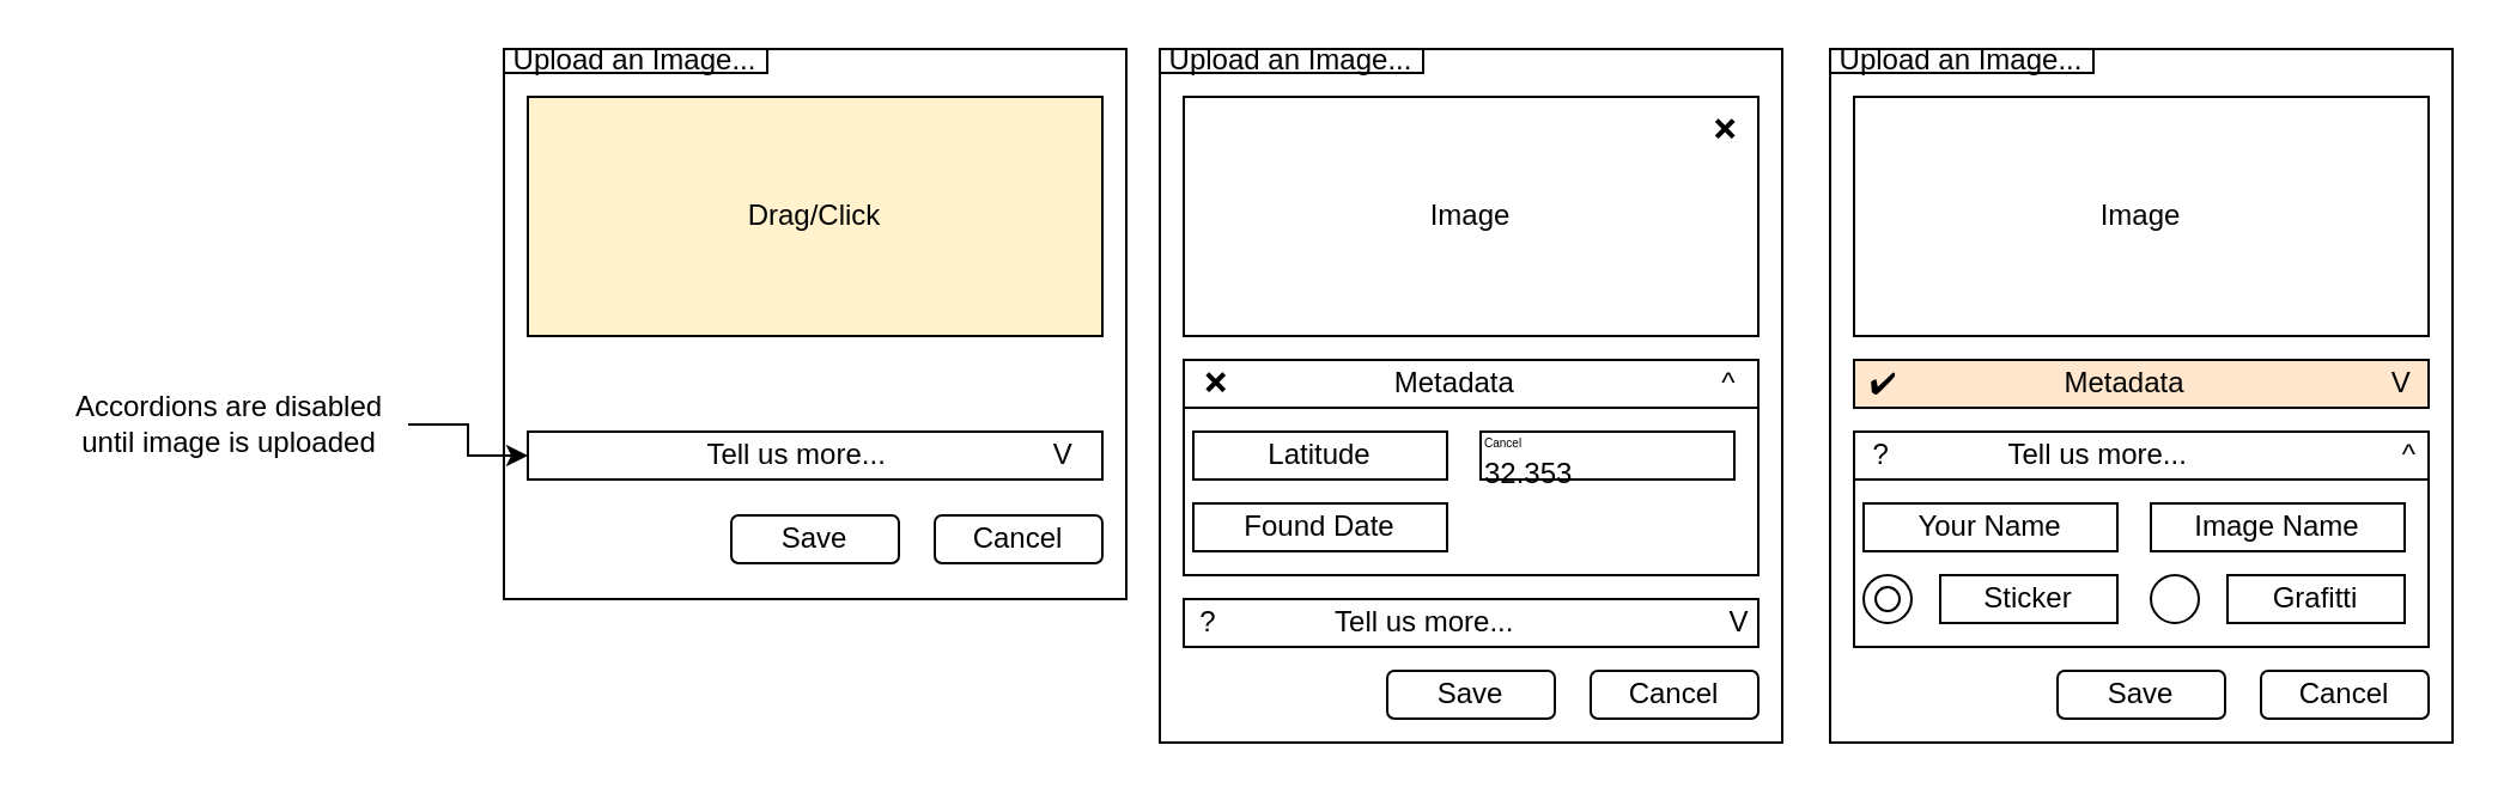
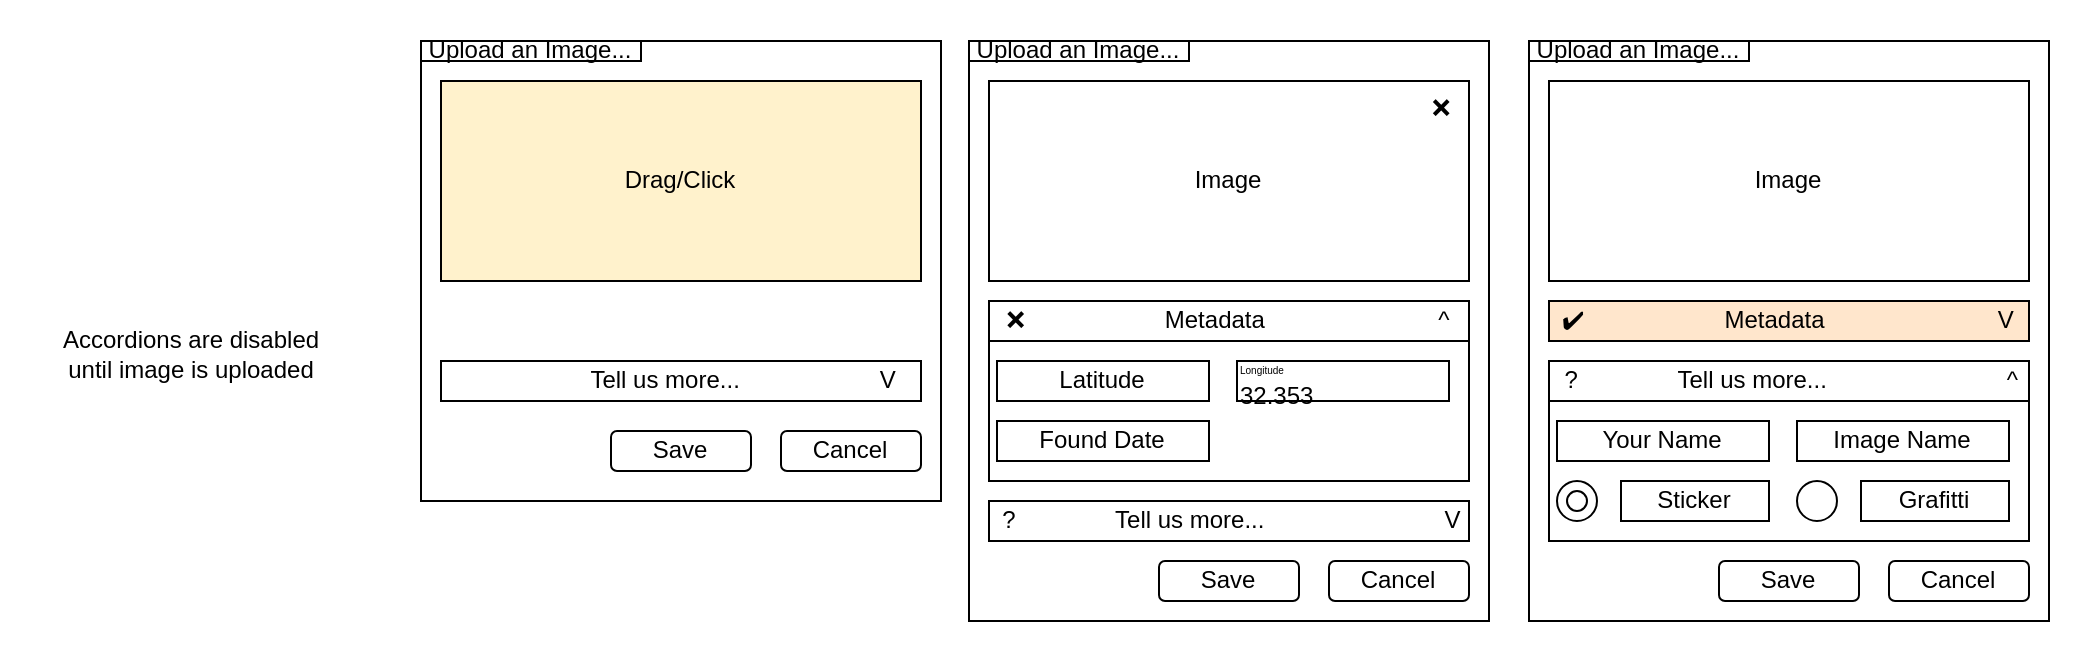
- <mxCell id="31" style="edgeStyle=orthogonalEdgeStyle;rounded=0;orthogonalLoop=1;jettySize=auto;html=1;entryX=0;entryY=0.5;entryDx=0;entryDy=0;" edge="1" parent="1" source="32" target="30"><mxGeometry relative="1" as="geometry" /></mxCell>
- <mxCell id="16" value="&lt;div align=&quot;left&quot;&gt;&lt;font style=&quot;font-size: 5px;&quot;&gt;Cancel&lt;/font&gt;&lt;/div&gt;&lt;div align=&quot;left&quot;&gt;32.353&lt;/div&gt;" style="rounded=0;whiteSpace=wrap;html=1;align=left;" vertex="1" parent="1"><mxGeometry x="618" y="180" width="106" height="20" as="geometry" /></mxCell>
+ <mxCell id="16" value="&lt;div align=&quot;left&quot;&gt;&lt;font style=&quot;font-size: 5px;&quot;&gt;Longitude&lt;/font&gt;&lt;/div&gt;&lt;div align=&quot;left&quot;&gt;32.353&lt;/div&gt;" style="rounded=0;whiteSpace=wrap;html=1;align=left;" vertex="1" parent="1"><mxGeometry x="618" y="180" width="106" height="20" as="geometry" /></mxCell>
